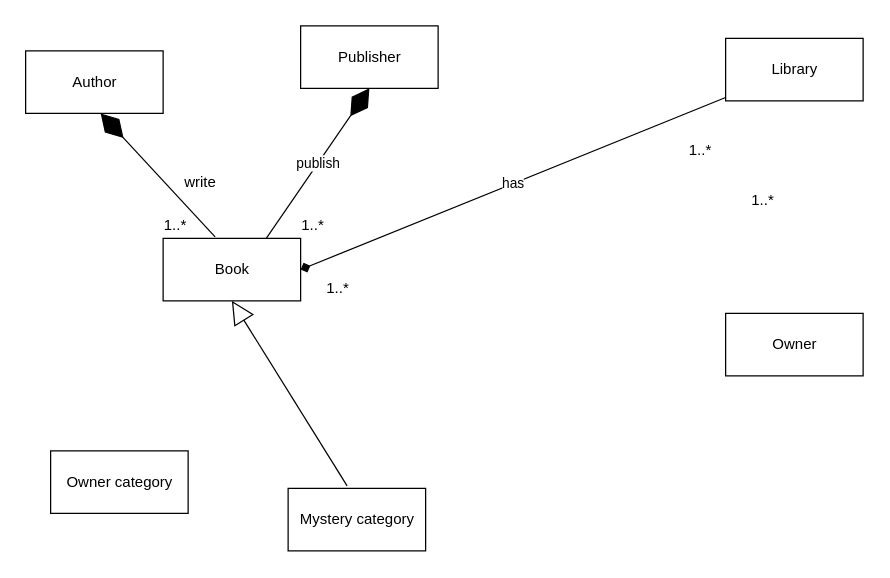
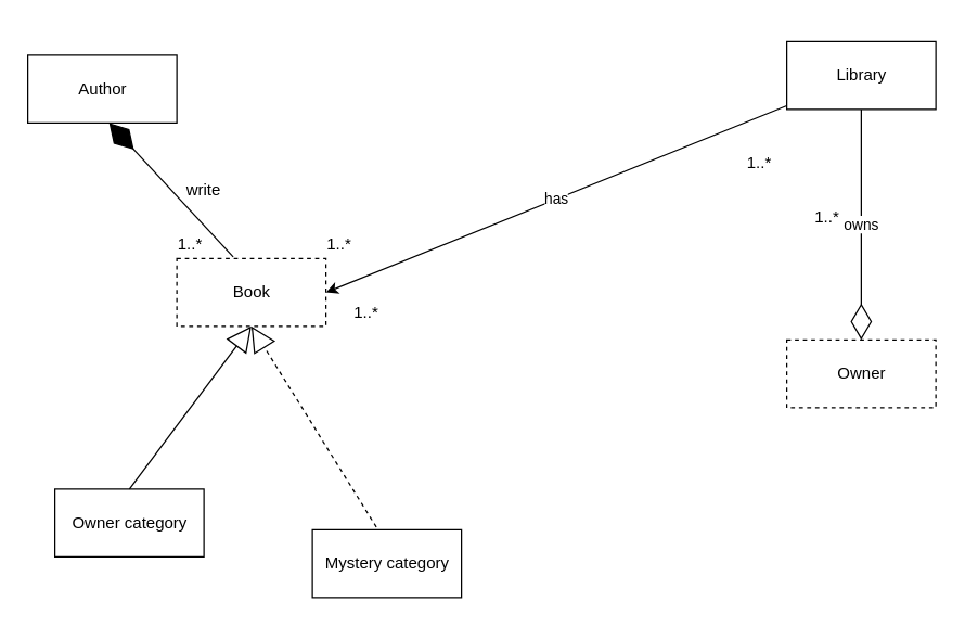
- <mxCell id="5" value="Publisher" style="html=1;" parent="1" vertex="1"><mxGeometry x="240" y="20" width="110" height="50" as="geometry" /></mxCell>
- <mxCell id="16" value="publish" style="endArrow=diamondThin;endFill=1;endSize=24;html=1;entryX=0.5;entryY=1;entryDx=0;entryDy=0;exitX=0.75;exitY=0;exitDx=0;exitDy=0;" edge="1" parent="1" source="2" target="5"><mxGeometry width="160" relative="1" as="geometry"><mxPoint x="230" y="130" as="sourcePoint" /><mxPoint x="390" y="130" as="targetPoint" /></mxGeometry></mxCell>
- <mxCell id="14" value="write" style="text;html=1;strokeColor=none;fillColor=none;align=center;verticalAlign=middle;whiteSpace=wrap;rounded=0;" vertex="1" parent="1"><mxGeometry x="140" y="135" width="40" height="20" as="geometry" /></mxCell>
+ <mxCell id="14" value="write" style="text;html=1;strokeColor=none;fillColor=none;align=center;verticalAlign=middle;whiteSpace=wrap;rounded=0;" vertex="1" parent="1"><mxGeometry x="130" y="130" width="40" height="20" as="geometry" /></mxCell>
+ <mxCell id="9" value="owns" style="endArrow=diamondThin;endFill=0;endSize=24;html=1;entryX=0.5;entryY=0;entryDx=0;entryDy=0;" parent="1" source="6" target="4" edge="1"><mxGeometry width="160" relative="1" as="geometry"><mxPoint x="590" y="220" as="sourcePoint" /><mxPoint x="650" y="230" as="targetPoint" /></mxGeometry></mxCell>
- <mxCell id="15" value="has" style="endArrow=diamond;html=1;entryX=1;entryY=0.5;entryDx=0;entryDy=0;" edge="1" parent="1" source="6" target="2"><mxGeometry width="50" height="50" relative="1" as="geometry"><mxPoint x="380" y="260" as="sourcePoint" /><mxPoint x="430" y="210" as="targetPoint" /></mxGeometry></mxCell>
+ <mxCell id="15" value="has" style="endArrow=classic;html=1;entryX=1;entryY=0.5;entryDx=0;entryDy=0;" edge="1" parent="1" source="6" target="2"><mxGeometry width="50" height="50" relative="1" as="geometry"><mxPoint x="380" y="260" as="sourcePoint" /><mxPoint x="430" y="210" as="targetPoint" /></mxGeometry></mxCell>
- <mxCell id="2" value="Book" style="html=1;" parent="1" vertex="1"><mxGeometry x="130" y="190" width="110" height="50" as="geometry" /></mxCell>
+ <mxCell id="2" value="Book" style="html=1;dashed=1;" parent="1" vertex="1"><mxGeometry x="130" y="190" width="110" height="50" as="geometry" /></mxCell>
- <mxCell id="4" value="Owner" style="html=1;" parent="1" vertex="1"><mxGeometry x="580" y="250" width="110" height="50" as="geometry" /></mxCell>
+ <mxCell id="4" value="Owner" style="html=1;dashed=1;" parent="1" vertex="1"><mxGeometry x="580" y="250" width="110" height="50" as="geometry" /></mxCell>
+ <mxCell id="10" value="" style="endArrow=block;endSize=16;endFill=0;html=1;exitX=0.5;exitY=0;exitDx=0;exitDy=0;entryX=0.5;entryY=1;entryDx=0;entryDy=0;" parent="1" source="7" edge="1" target="2"><mxGeometry width="160" relative="1" as="geometry"><mxPoint x="100" y="320" as="sourcePoint" /><mxPoint x="190" y="320" as="targetPoint" /></mxGeometry></mxCell>
- <mxCell id="11" value="" style="endArrow=block;endSize=16;endFill=0;html=1;exitX=0.429;exitY=-0.04;exitDx=0;exitDy=0;exitPerimeter=0;entryX=0.5;entryY=1;entryDx=0;entryDy=0;" parent="1" source="8" target="2" edge="1"><mxGeometry width="160" relative="1" as="geometry"><mxPoint x="250" y="310" as="sourcePoint" /><mxPoint x="200" y="290" as="targetPoint" /></mxGeometry></mxCell>
+ <mxCell id="11" value="" style="endArrow=block;endSize=16;endFill=0;html=1;exitX=0.429;exitY=-0.04;exitDx=0;exitDy=0;exitPerimeter=0;entryX=0.5;entryY=1;entryDx=0;entryDy=0;dashed=1;" parent="1" source="8" target="2" edge="1"><mxGeometry width="160" relative="1" as="geometry"><mxPoint x="250" y="310" as="sourcePoint" /><mxPoint x="200" y="290" as="targetPoint" /></mxGeometry></mxCell>
